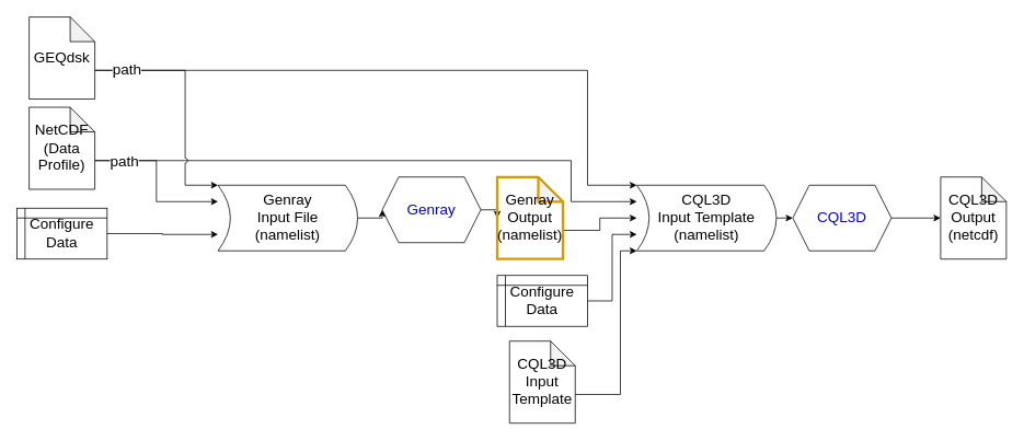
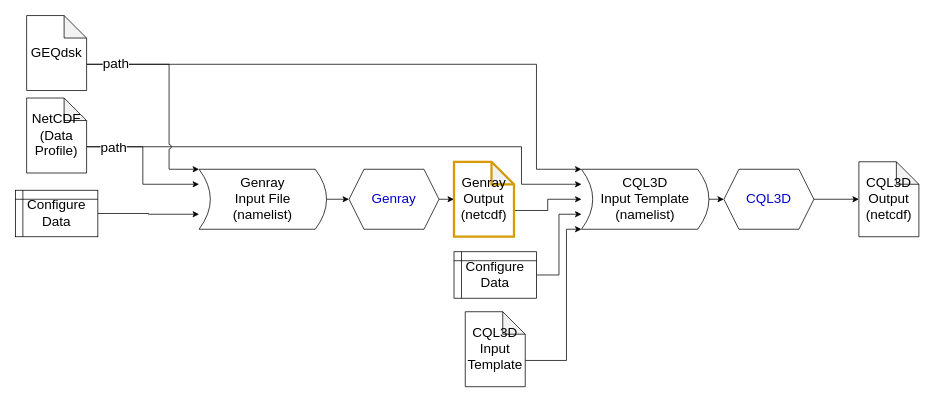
- <mxCell id="14" value="&lt;font color=&quot;#0000cc&quot;&gt;Genray&lt;/font&gt;" style="shape=hexagon;perimeter=hexagonPerimeter2;whiteSpace=wrap;html=1;fixedSize=1;fontSize=18;" parent="1" vertex="1"><mxGeometry x="465" y="215" width="120" height="80" as="geometry" /></mxCell>
+ <mxCell id="14" value="&lt;font color=&quot;#0000cc&quot;&gt;Genray&lt;/font&gt;" style="shape=hexagon;perimeter=hexagonPerimeter2;whiteSpace=wrap;html=1;fixedSize=1;fontSize=18;" parent="1" vertex="1"><mxGeometry x="465" y="225" width="120" height="80" as="geometry" /></mxCell>
- <mxCell id="17" value="Genray&lt;br&gt;Output&lt;br&gt;(namelist)" style="shape=note;whiteSpace=wrap;html=1;backgroundOutline=1;darkOpacity=0.05;fontSize=18;strokeColor=#d79b00;fillColor=none;strokeWidth=3;" parent="1" vertex="1"><mxGeometry x="605" y="215" width="80" height="100" as="geometry" /></mxCell>
+ <mxCell id="17" value="Genray&lt;br&gt;Output&lt;br&gt;(netcdf)" style="shape=note;whiteSpace=wrap;html=1;backgroundOutline=1;darkOpacity=0.05;fontSize=18;strokeColor=#d79b00;fillColor=none;strokeWidth=3;" parent="1" vertex="1"><mxGeometry x="605" y="215" width="80" height="100" as="geometry" /></mxCell>
